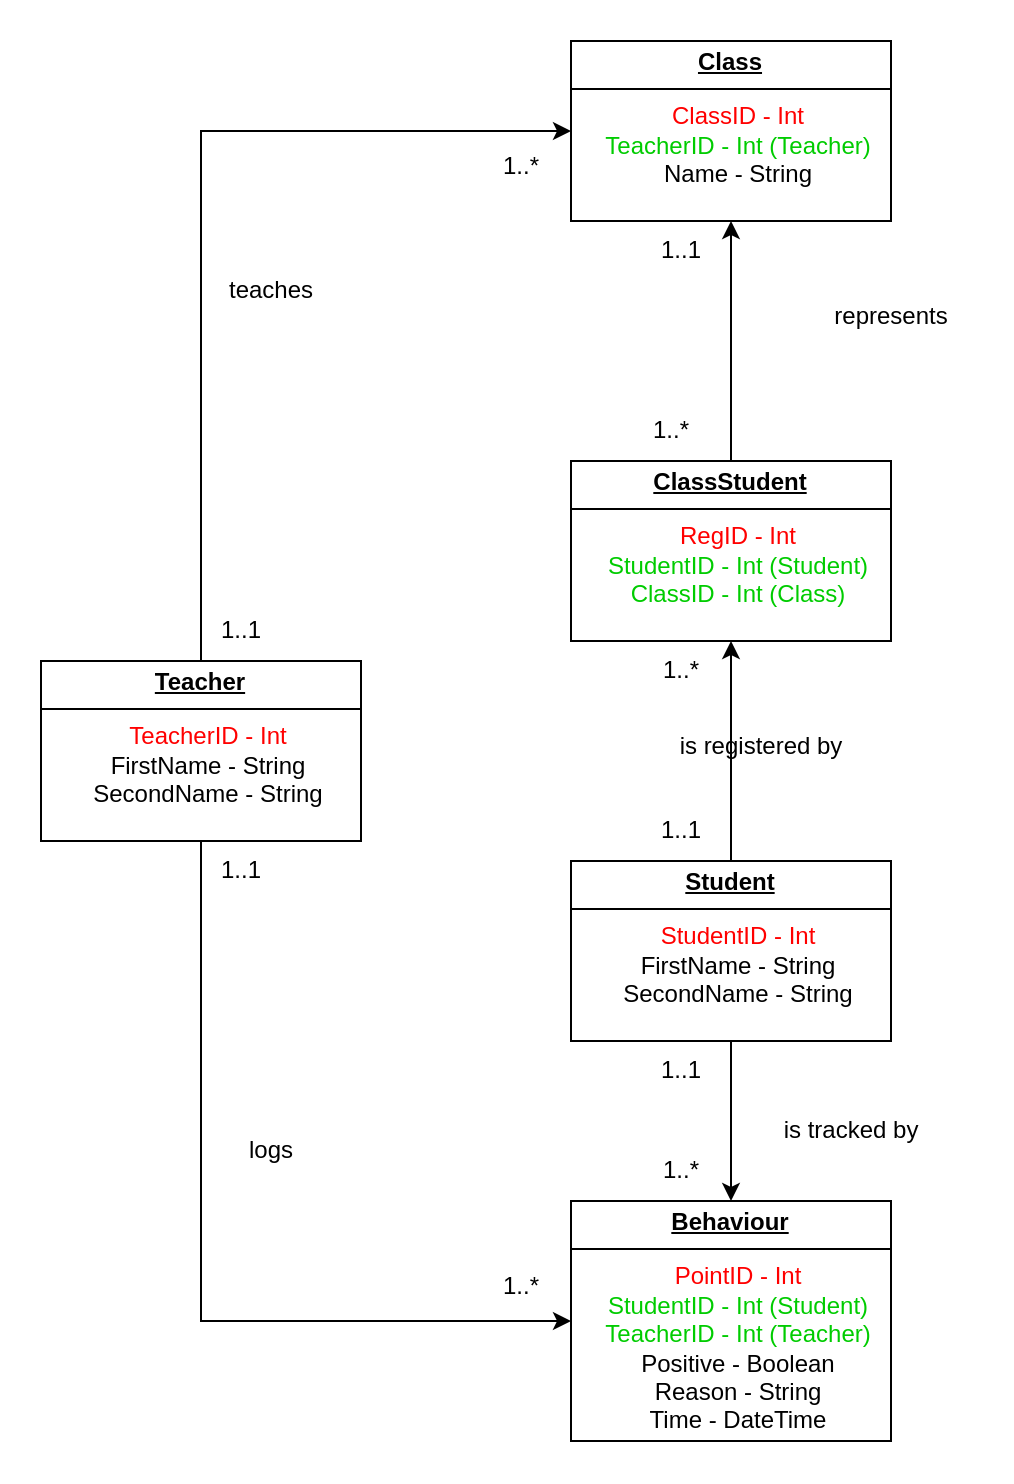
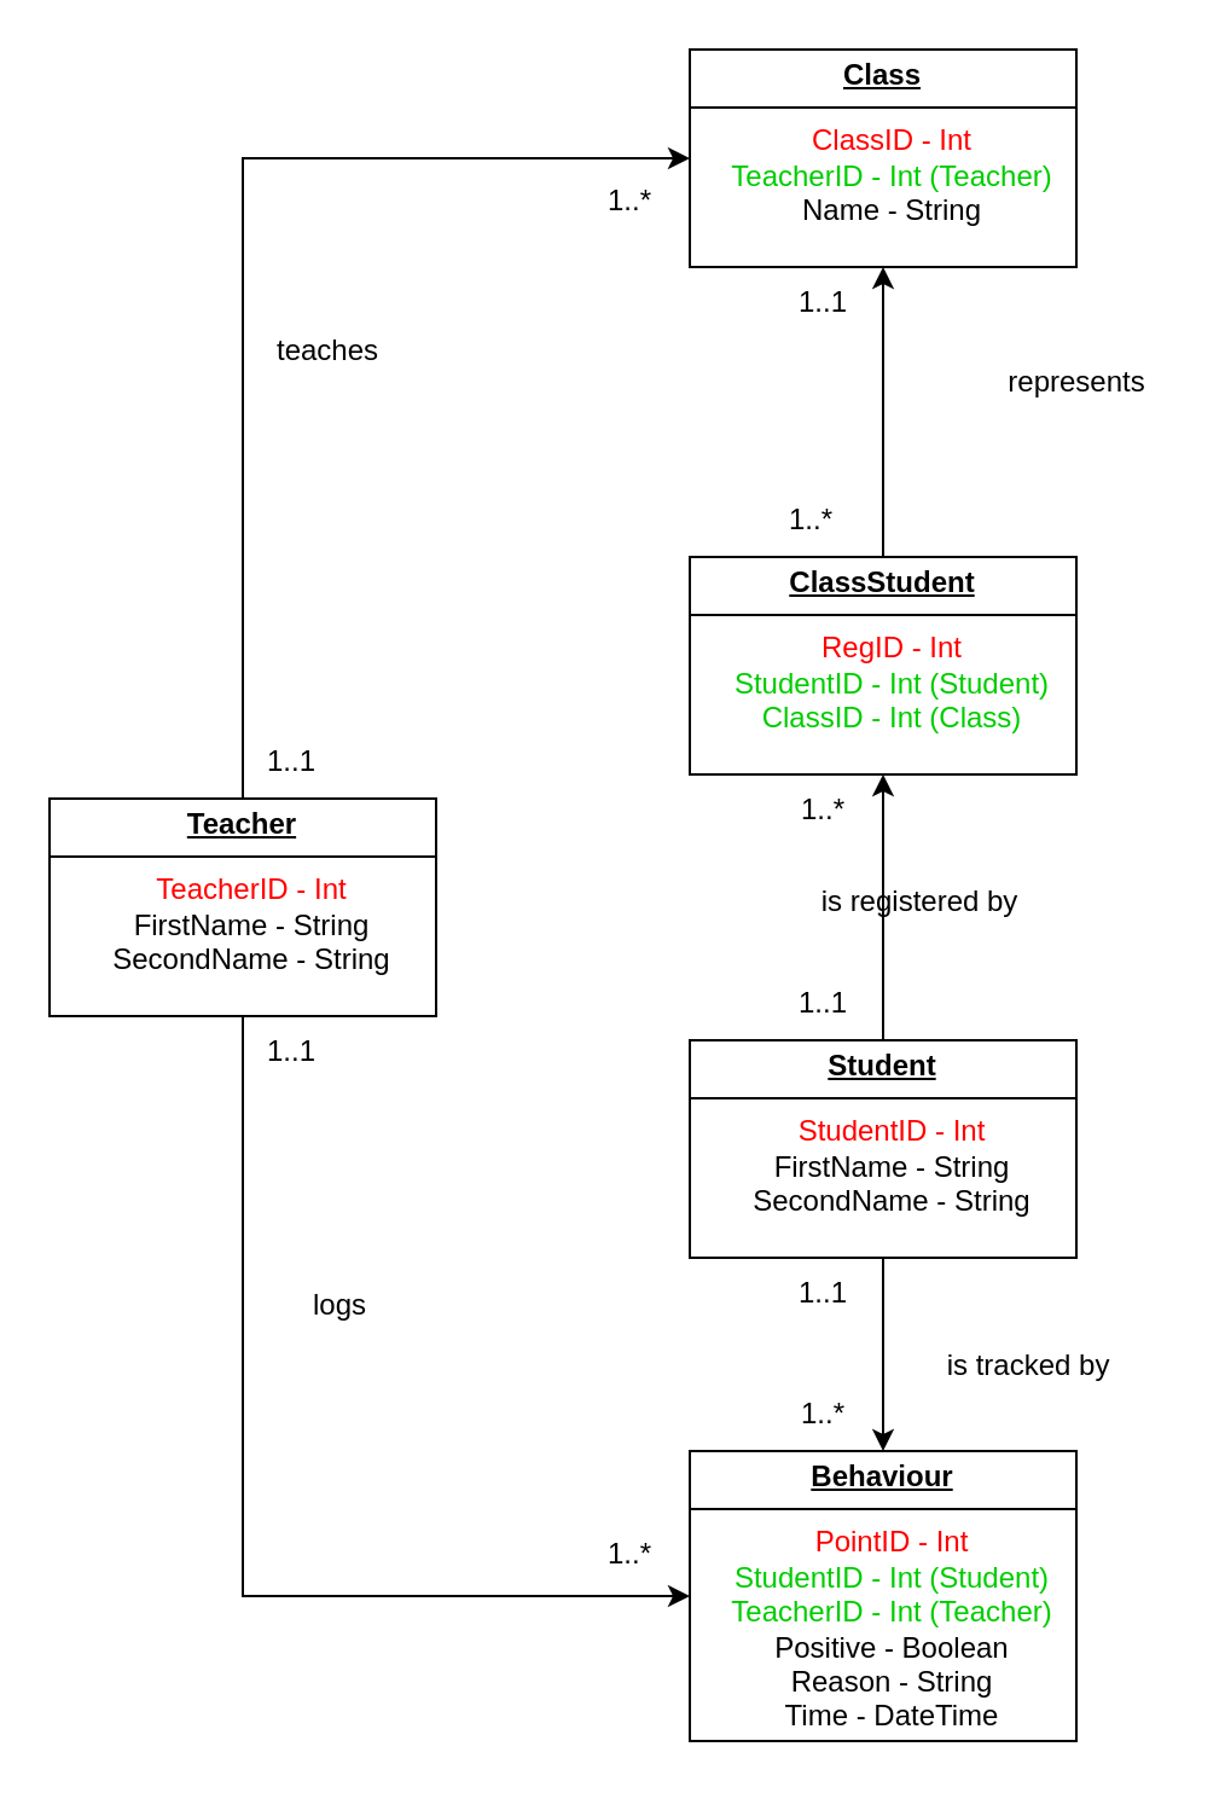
- <mxCell id="22" value="logs" style="text;html=1;align=center;verticalAlign=middle;resizable=0;points=[];autosize=1;strokeColor=none;fillColor=none;" vertex="1" parent="1"><mxGeometry x="110" y="560" width="50" height="30" as="geometry" /></mxCell>
+ <mxCell id="22" value="logs" style="text;html=1;align=center;verticalAlign=middle;resizable=0;points=[];autosize=1;strokeColor=none;fillColor=none;" vertex="1" parent="1"><mxGeometry x="115" y="525" width="50" height="30" as="geometry" /></mxCell>
